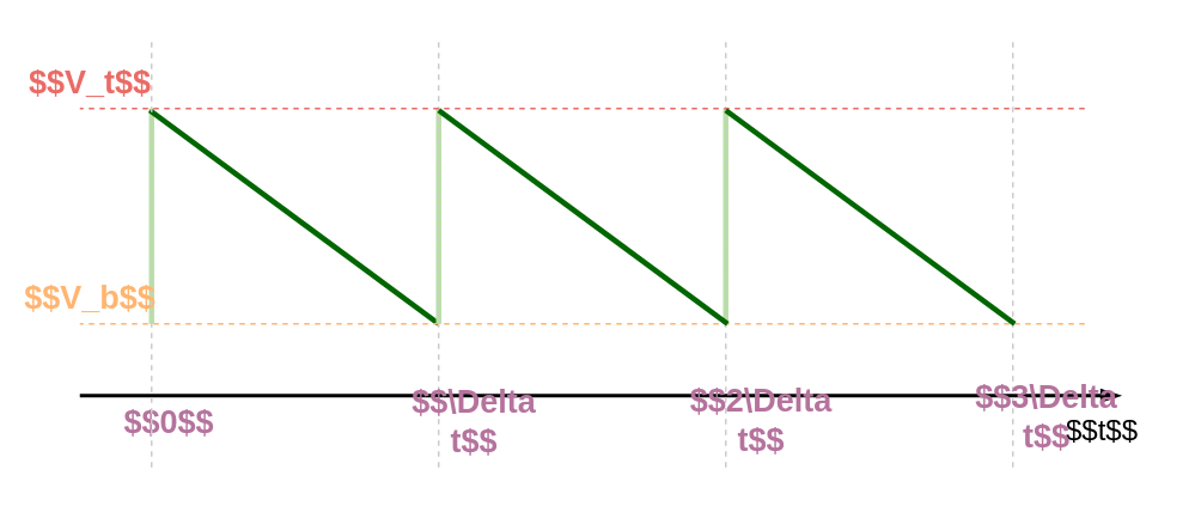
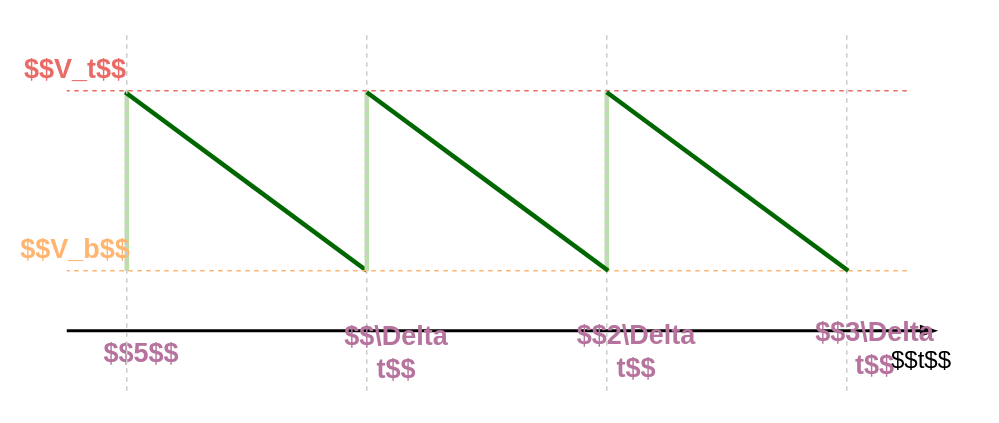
- <mxCell id="14" value="&lt;font color=&quot;#b5739d&quot; style=&quot;font-size: 18px;&quot;&gt;&lt;b&gt;$$0$$&lt;/b&gt;&lt;/font&gt;" style="text;html=1;align=center;verticalAlign=middle;whiteSpace=wrap;rounded=0;" parent="1" vertex="1"><mxGeometry x="64" y="220" width="60" height="30" as="geometry" /></mxCell>
+ <mxCell id="14" value="&lt;font color=&quot;#b5739d&quot; style=&quot;font-size: 18px;&quot;&gt;&lt;b&gt;$$5$$&lt;/b&gt;&lt;/font&gt;" style="text;html=1;align=center;verticalAlign=middle;whiteSpace=wrap;rounded=0;" parent="1" vertex="1"><mxGeometry x="64" y="220" width="60" height="30" as="geometry" /></mxCell>
